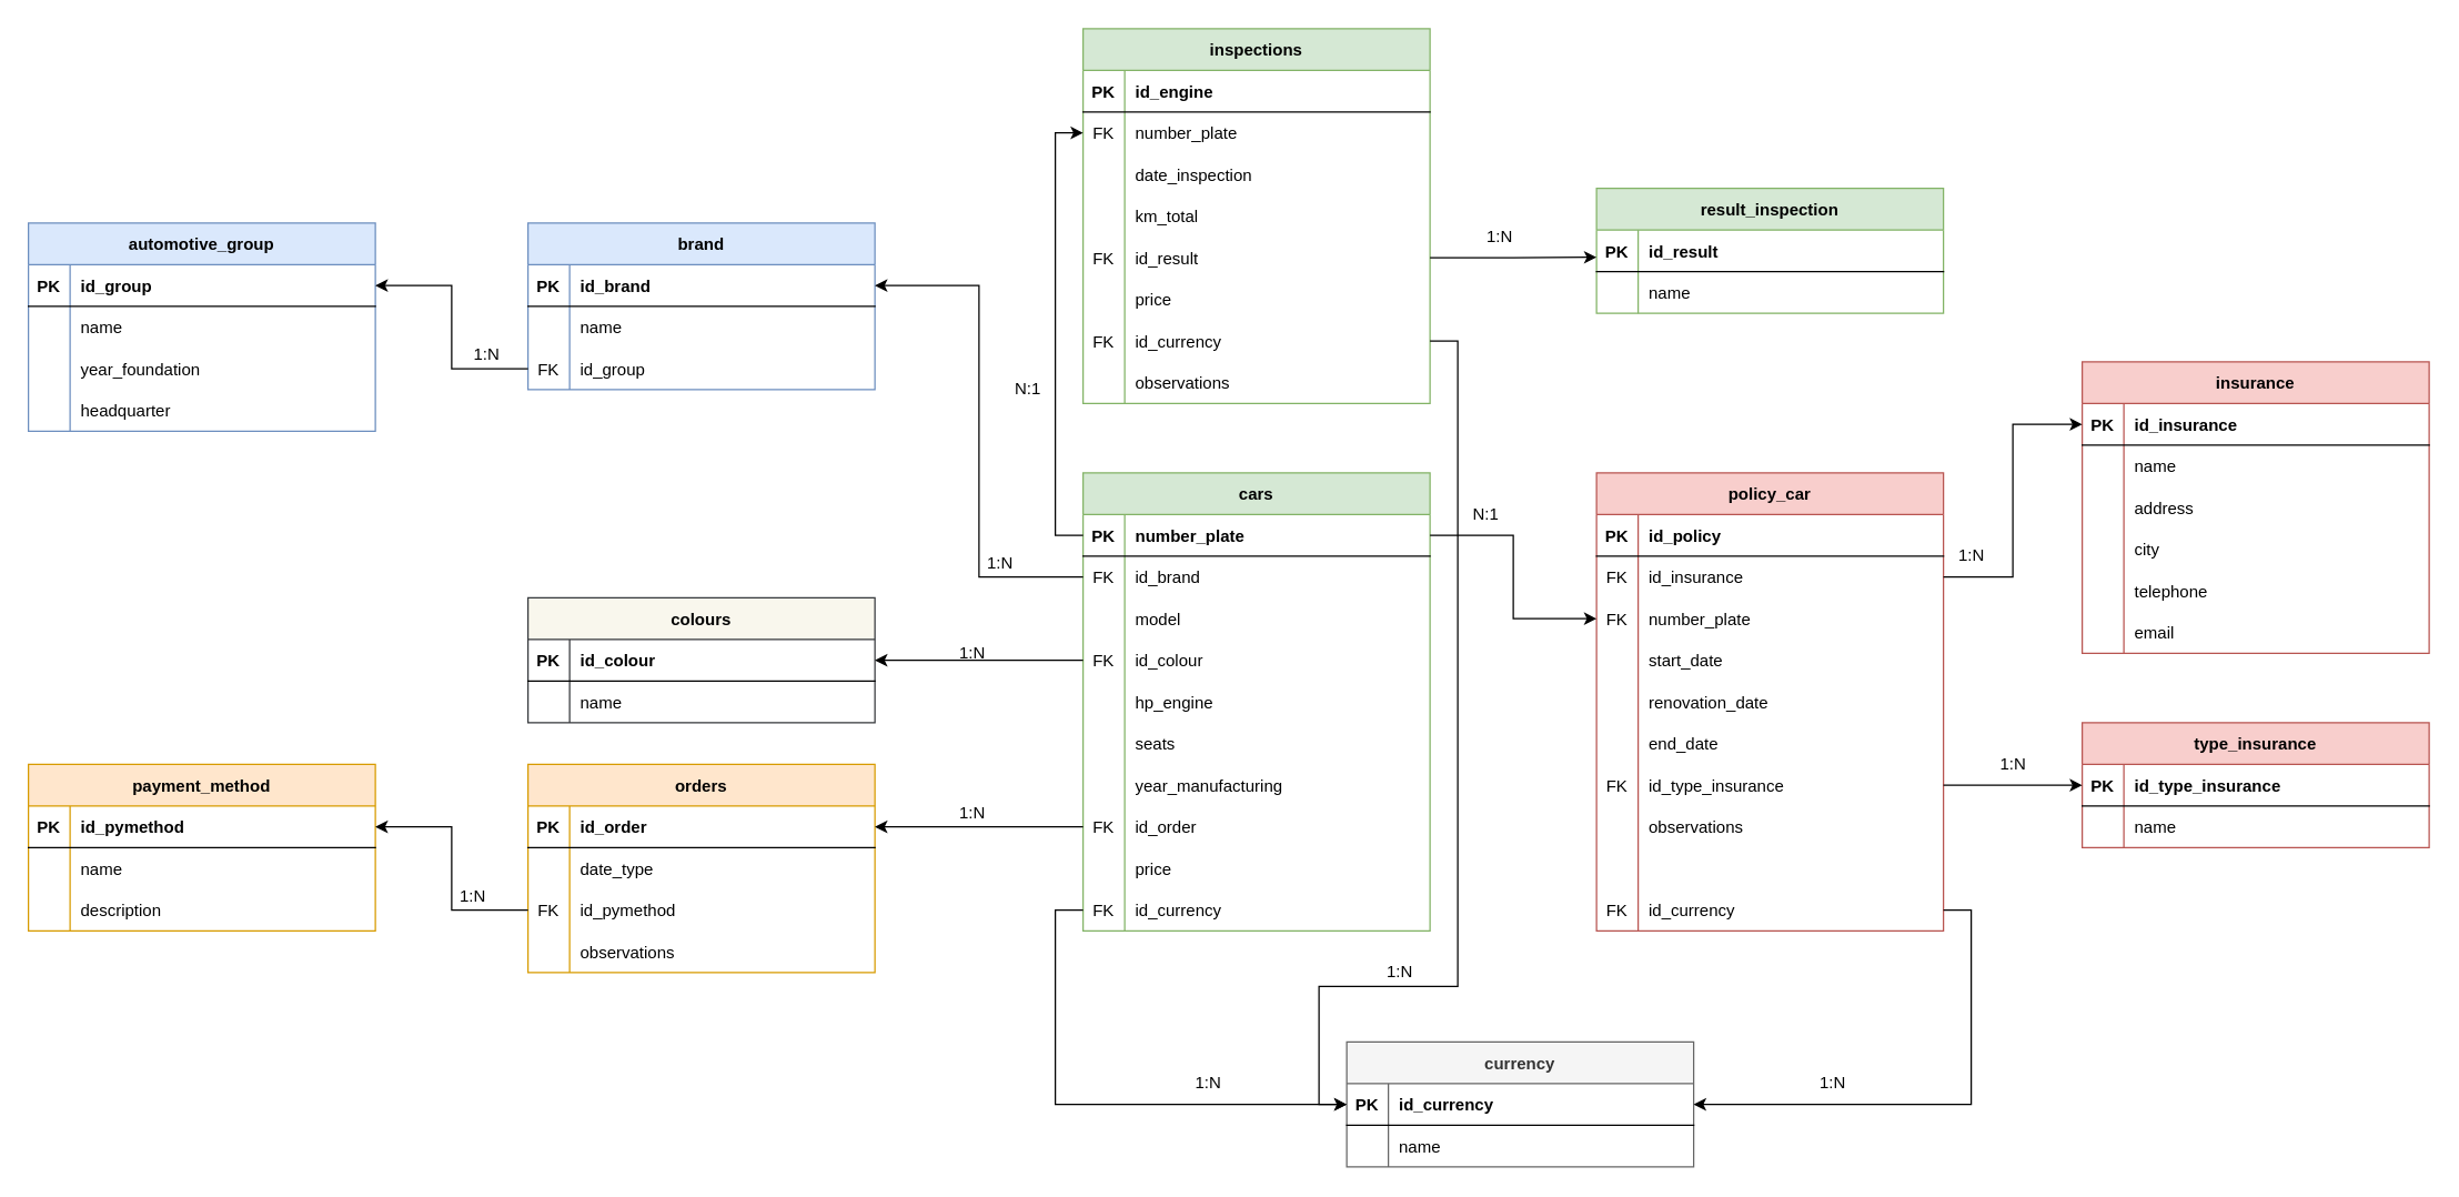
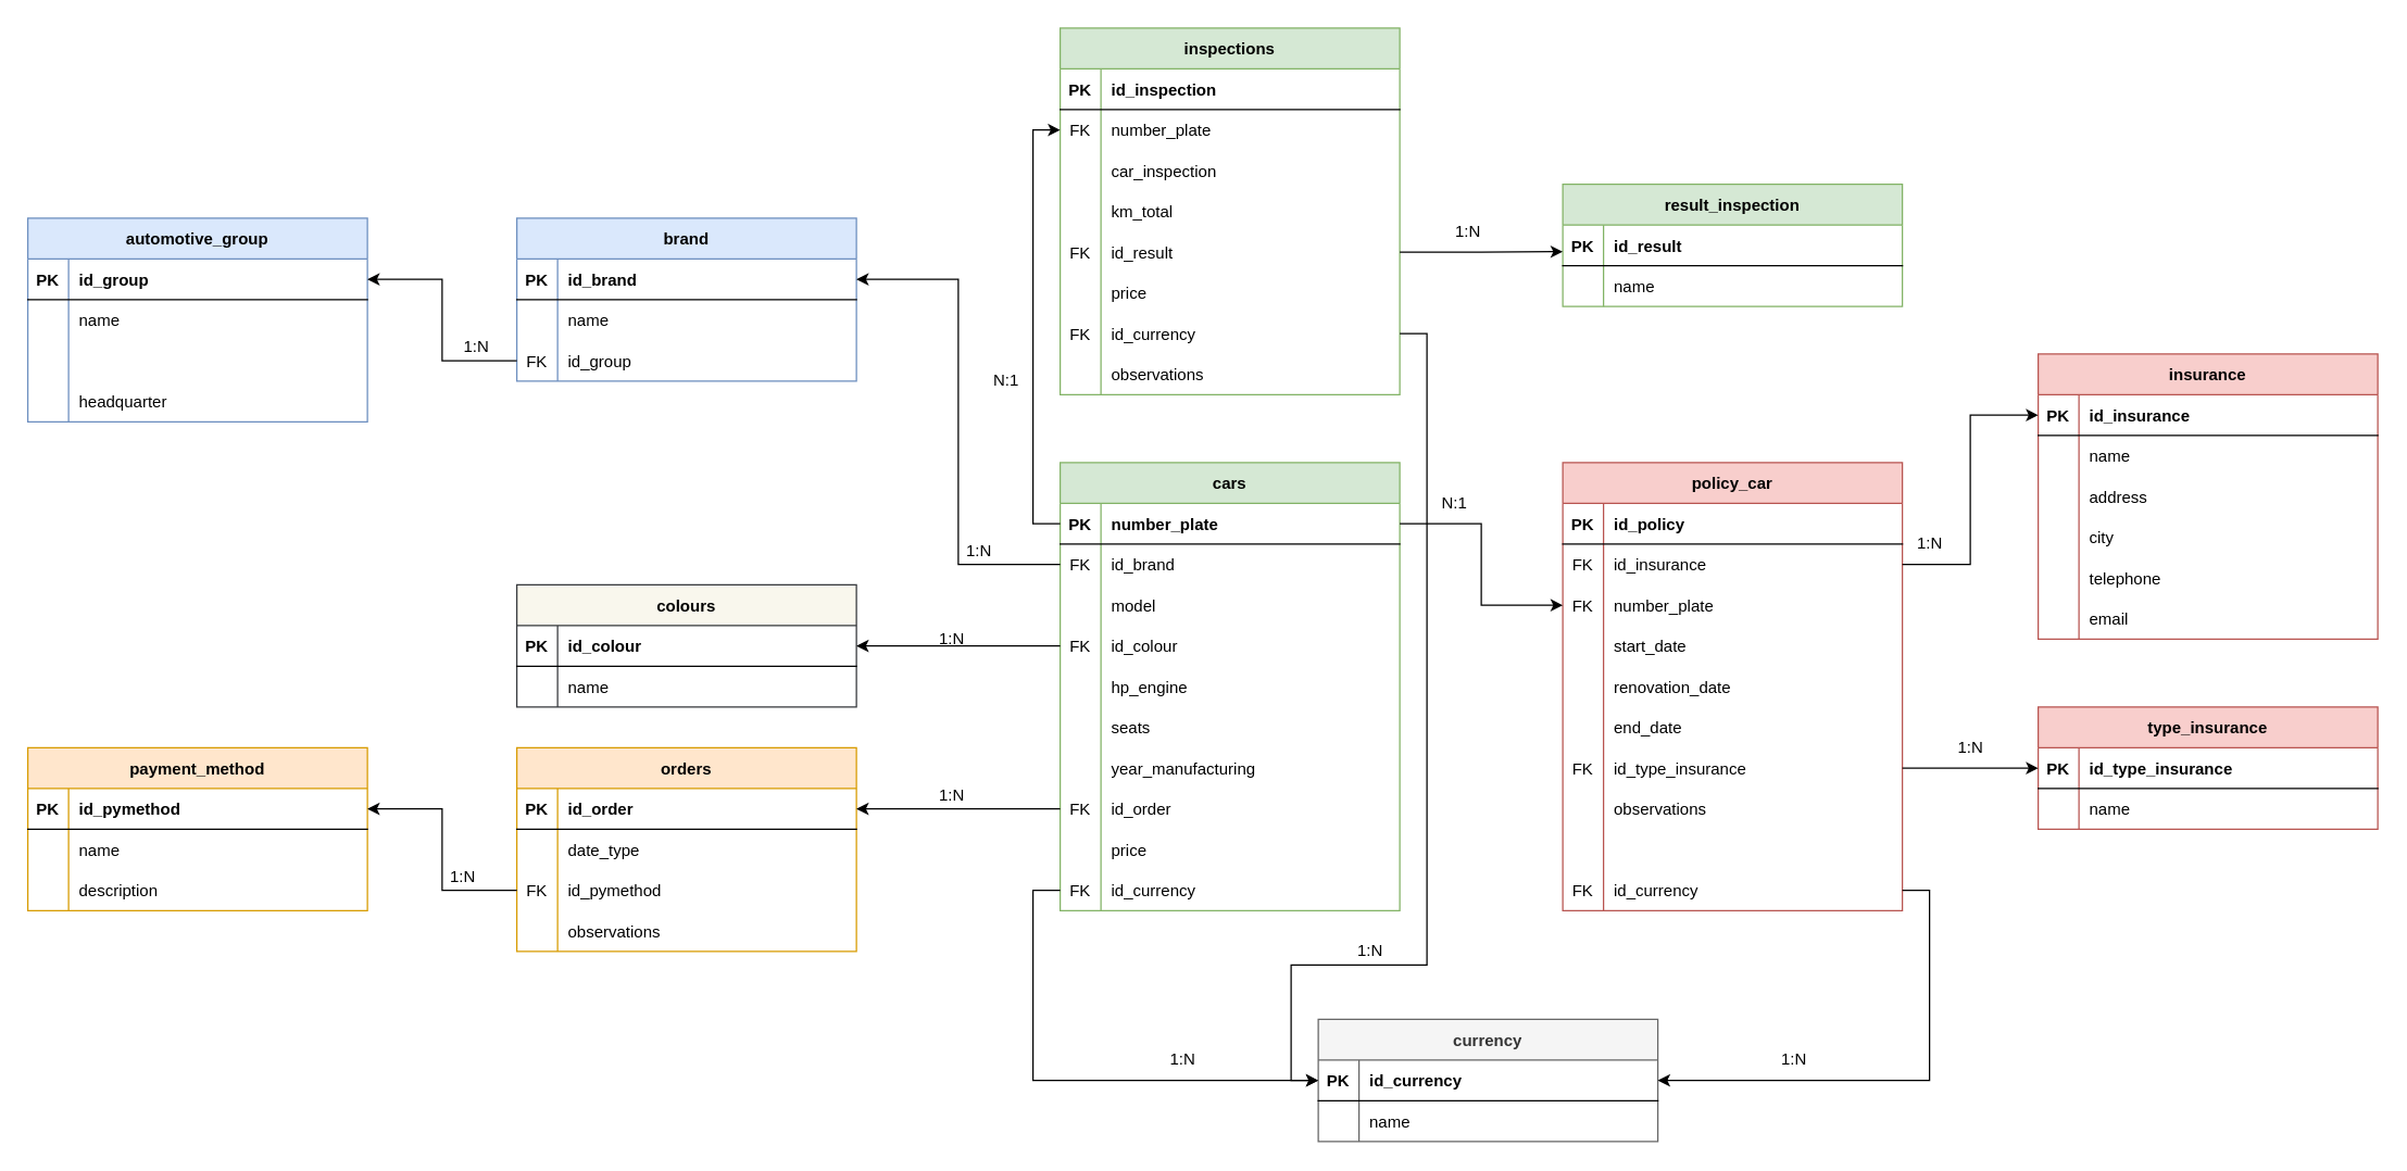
- <mxCell id="79" value="id_engine" style="shape=partialRectangle;overflow=hidden;connectable=0;fillColor=none;top=0;left=0;bottom=0;right=0;align=left;spacingLeft=6;fontStyle=1;" parent="77" vertex="1"><mxGeometry x="30" width="220" height="30" as="geometry"><mxRectangle width="220" height="30" as="alternateBounds" /></mxGeometry></mxCell>
+ <mxCell id="79" value="id_inspection" style="shape=partialRectangle;overflow=hidden;connectable=0;fillColor=none;top=0;left=0;bottom=0;right=0;align=left;spacingLeft=6;fontStyle=1;" parent="77" vertex="1"><mxGeometry x="30" width="220" height="30" as="geometry"><mxRectangle width="220" height="30" as="alternateBounds" /></mxGeometry></mxCell>
- <mxCell id="85" value="date_inspection" style="shape=partialRectangle;overflow=hidden;connectable=0;fillColor=none;top=0;left=0;bottom=0;right=0;align=left;spacingLeft=6;fontStyle=0" parent="83" vertex="1"><mxGeometry x="30" width="220" height="30" as="geometry"><mxRectangle width="220" height="30" as="alternateBounds" /></mxGeometry></mxCell>
+ <mxCell id="85" value="car_inspection" style="shape=partialRectangle;overflow=hidden;connectable=0;fillColor=none;top=0;left=0;bottom=0;right=0;align=left;spacingLeft=6;fontStyle=0" parent="83" vertex="1"><mxGeometry x="30" width="220" height="30" as="geometry"><mxRectangle width="220" height="30" as="alternateBounds" /></mxGeometry></mxCell>
- <mxCell id="62" value="year_foundation" style="shape=partialRectangle;overflow=hidden;connectable=0;fillColor=none;top=0;left=0;bottom=0;right=0;align=left;spacingLeft=6;fontStyle=0" parent="60" vertex="1"><mxGeometry x="30" width="220" height="30" as="geometry"><mxRectangle width="220" height="30" as="alternateBounds" /></mxGeometry></mxCell>
